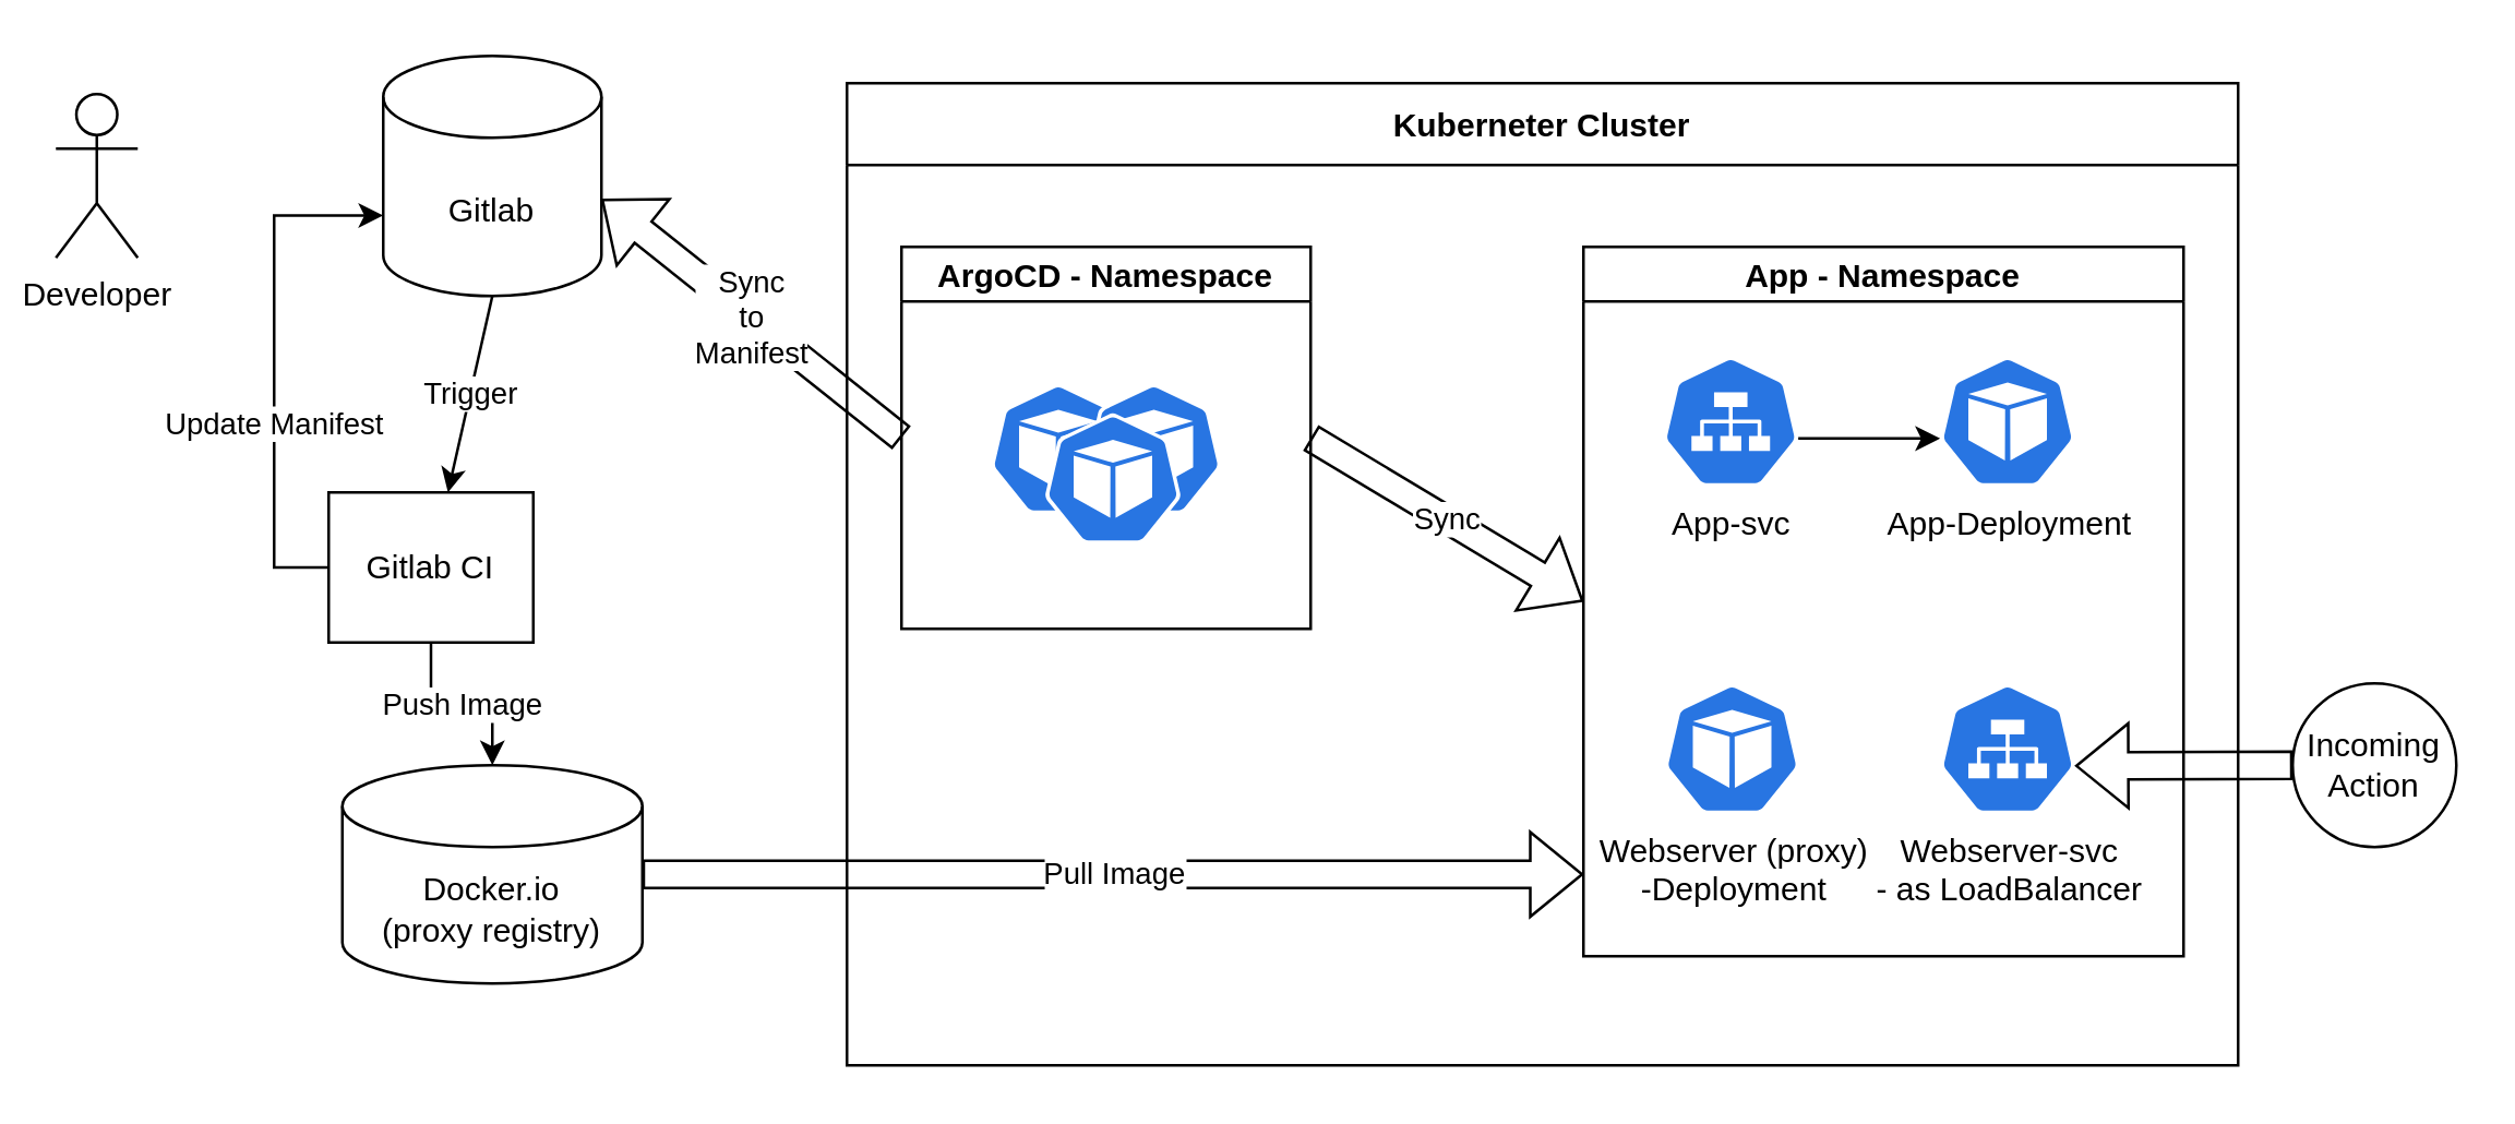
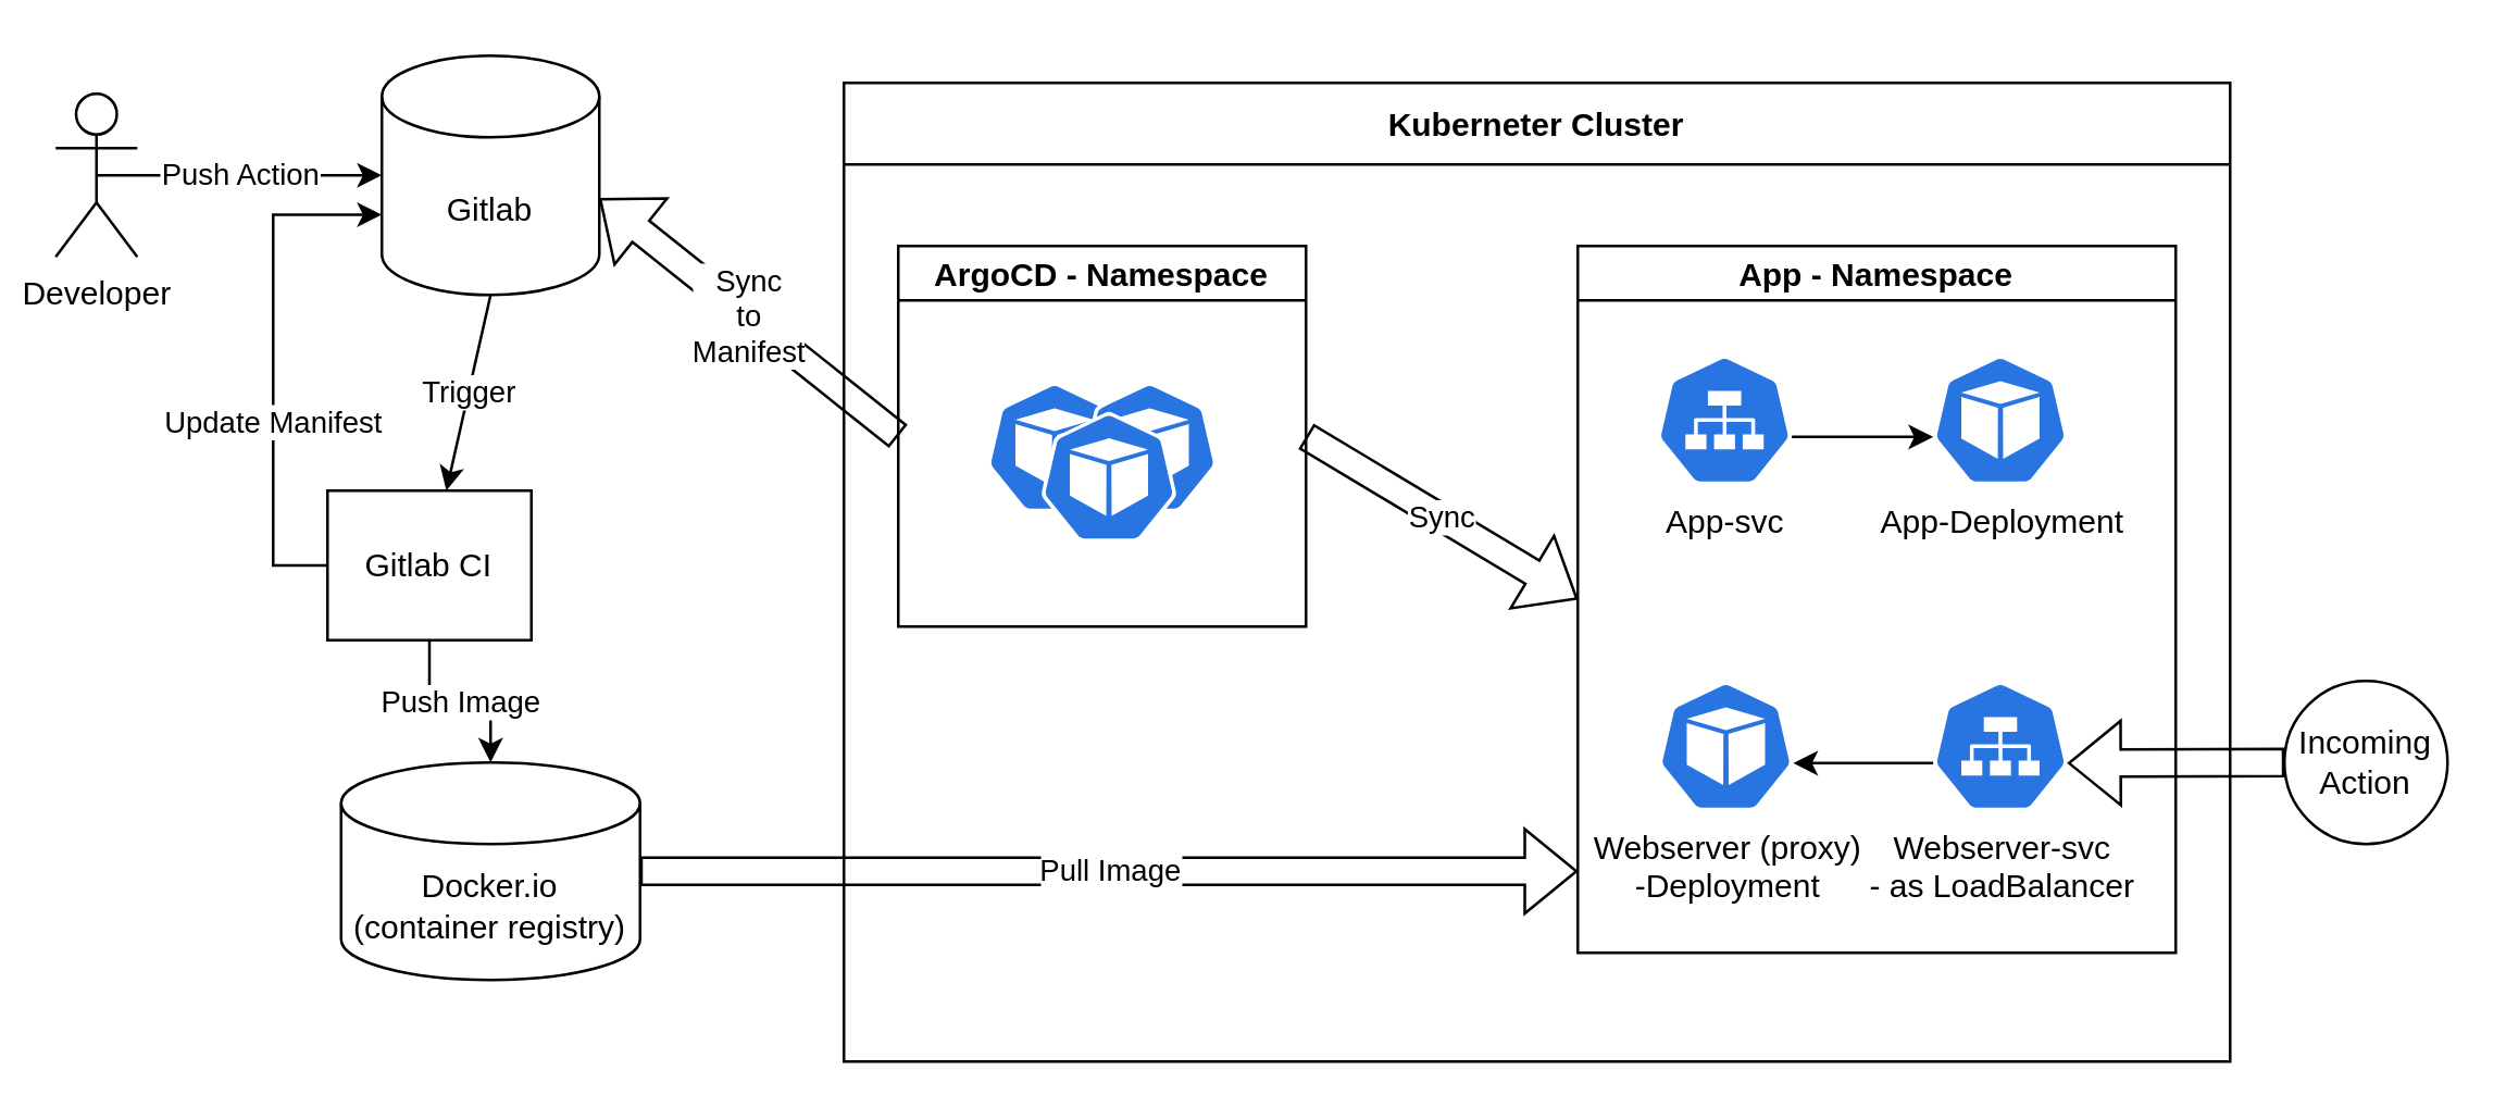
+ <mxCell id="25" value="Push Action" style="edgeStyle=orthogonalEdgeStyle;rounded=0;orthogonalLoop=1;jettySize=auto;html=1;exitX=0.5;exitY=0.5;exitDx=0;exitDy=0;exitPerimeter=0;entryX=0;entryY=0.5;entryDx=0;entryDy=0;entryPerimeter=0;" edge="1" parent="1" source="24" target="17"><mxGeometry relative="1" as="geometry" /></mxCell>
+ <mxCell id="13" style="edgeStyle=orthogonalEdgeStyle;rounded=0;orthogonalLoop=1;jettySize=auto;html=1;exitX=0.005;exitY=0.63;exitDx=0;exitDy=0;exitPerimeter=0;entryX=0.995;entryY=0.63;entryDx=0;entryDy=0;entryPerimeter=0;" edge="1" parent="7" source="10" target="9"><mxGeometry relative="1" as="geometry" /></mxCell>
- <mxCell id="19" value="Docker.io&lt;br&gt;(proxy registry)" style="shape=cylinder3;whiteSpace=wrap;html=1;boundedLbl=1;backgroundOutline=1;size=15;" vertex="1" parent="1"><mxGeometry x="125" y="280" width="110" height="80" as="geometry" /></mxCell>
+ <mxCell id="19" value="Docker.io&lt;br&gt;(container registry)" style="shape=cylinder3;whiteSpace=wrap;html=1;boundedLbl=1;backgroundOutline=1;size=15;" vertex="1" parent="1"><mxGeometry x="125" y="280" width="110" height="80" as="geometry" /></mxCell>
